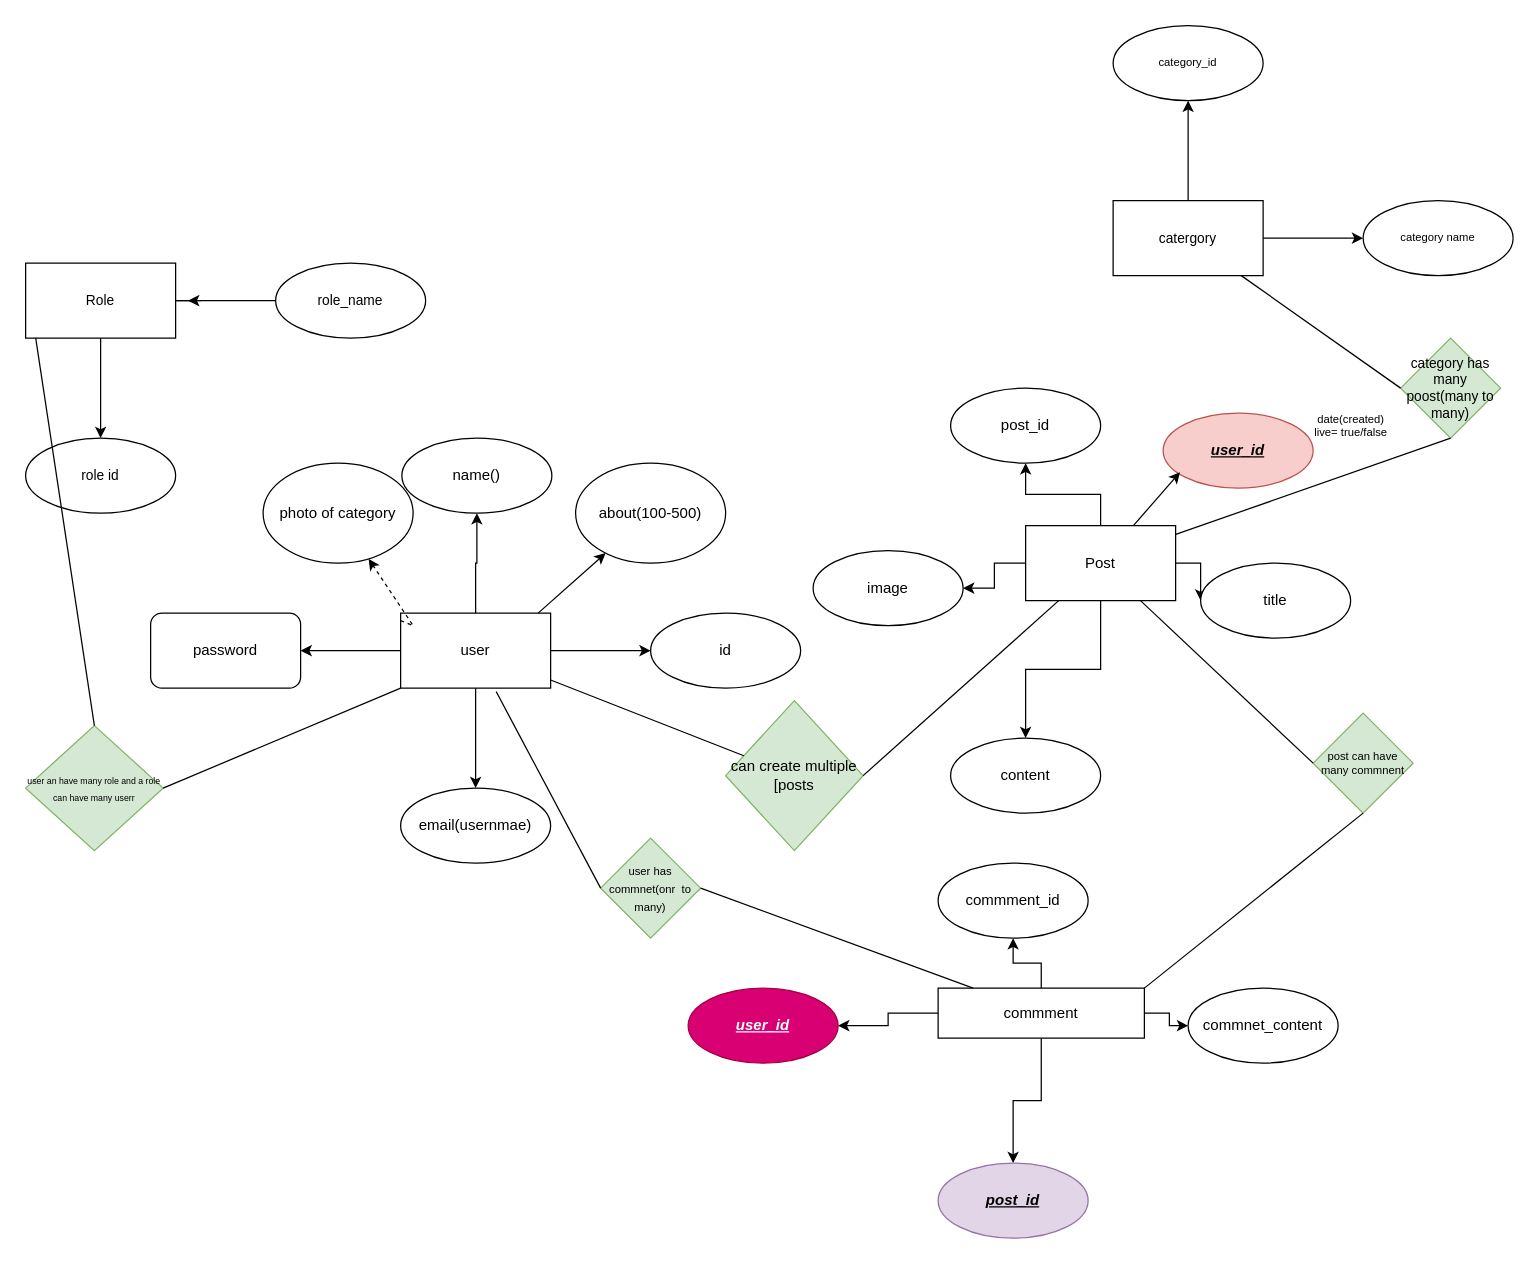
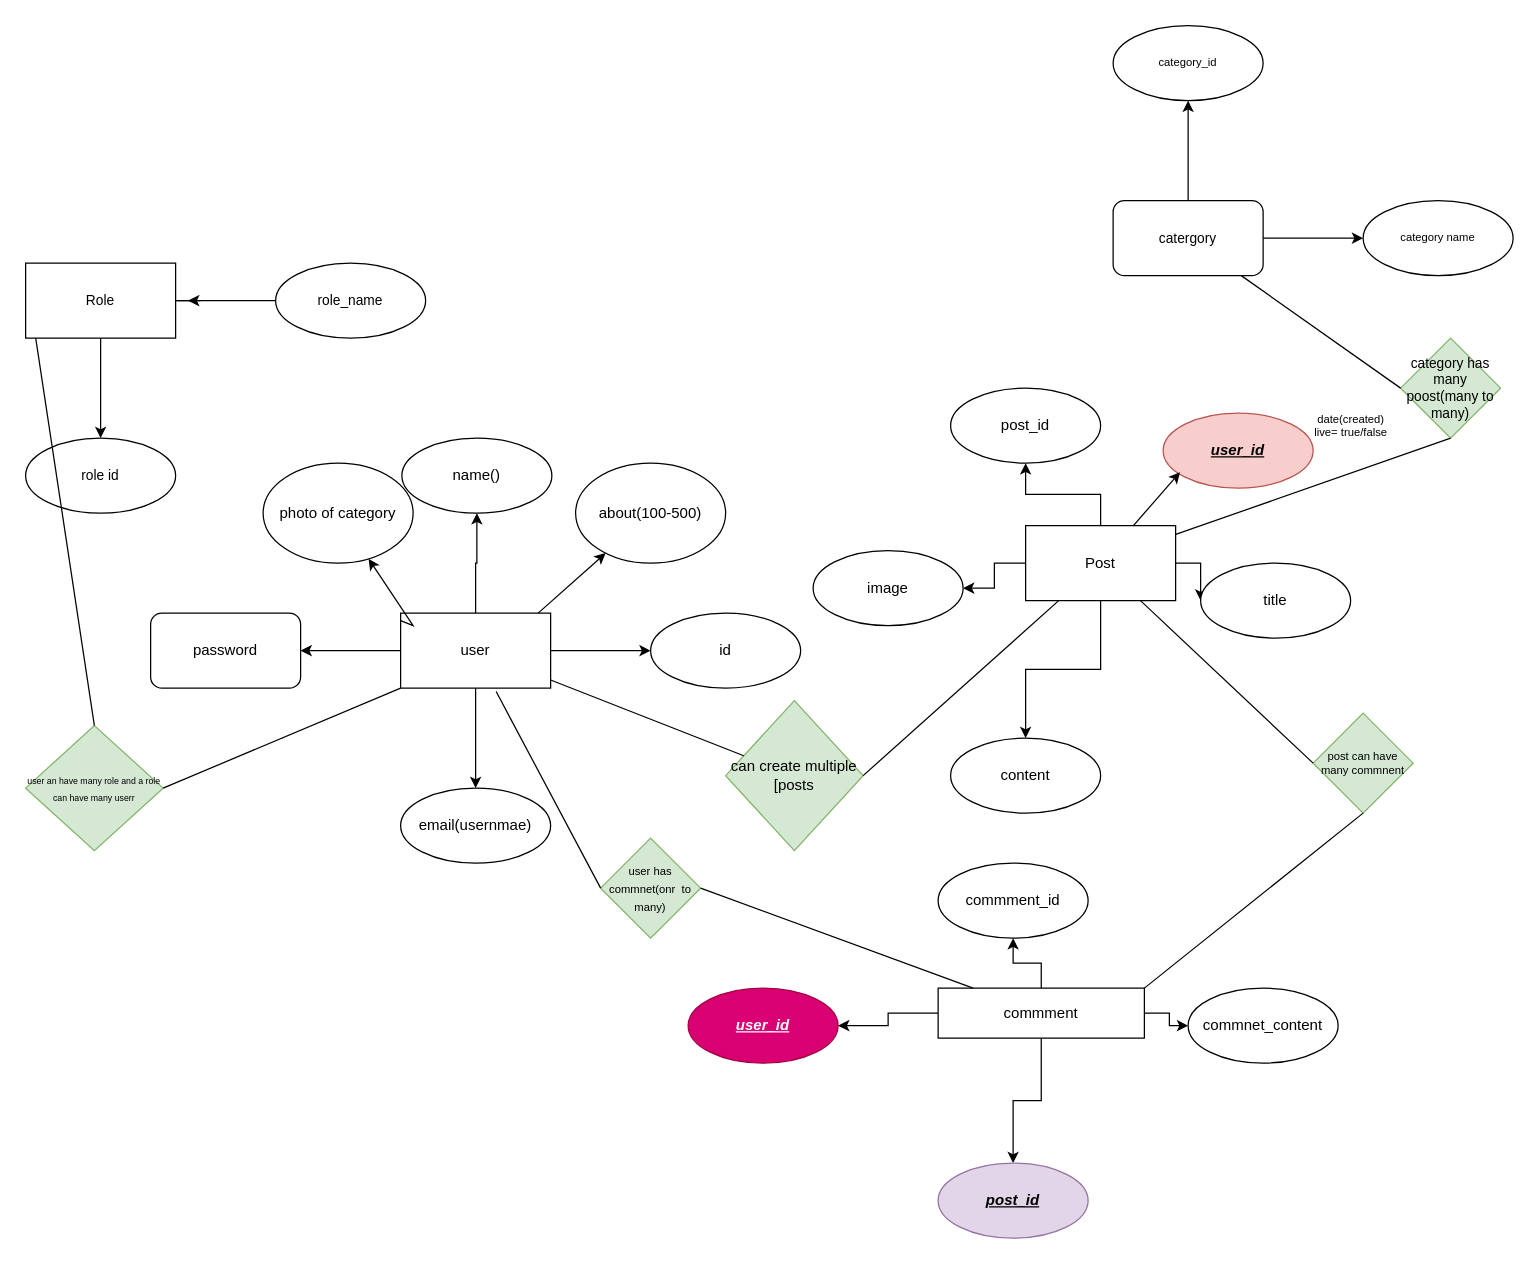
- <mxCell id="47" value="&lt;font style=&quot;font-size: 11px&quot;&gt;catergory&lt;/font&gt;" style="whiteSpace=wrap;html=1;fontSize=9;" vertex="1" parent="1"><mxGeometry x="890" y="160" width="120" height="60" as="geometry" /></mxCell>
+ <mxCell id="47" value="&lt;font style=&quot;font-size: 11px&quot;&gt;catergory&lt;/font&gt;" style="whiteSpace=wrap;html=1;fontSize=9;rounded=1;" vertex="1" parent="1"><mxGeometry x="890" y="160" width="120" height="60" as="geometry" /></mxCell>
- <mxCell id="13" value="" style="endArrow=classic;html=1;rounded=0;dashed=1;" edge="1" parent="1" source="6" target="14"><mxGeometry width="50" height="50" relative="1" as="geometry"><mxPoint x="400" y="460" as="sourcePoint" /><mxPoint x="270" y="410" as="targetPoint" /><Array as="points"><mxPoint x="330" y="500" /></Array></mxGeometry></mxCell>
+ <mxCell id="13" value="" style="endArrow=classic;html=1;rounded=0;" edge="1" parent="1" source="6" target="14"><mxGeometry width="50" height="50" relative="1" as="geometry"><mxPoint x="400" y="460" as="sourcePoint" /><mxPoint x="270" y="410" as="targetPoint" /><Array as="points"><mxPoint x="330" y="500" /></Array></mxGeometry></mxCell>
